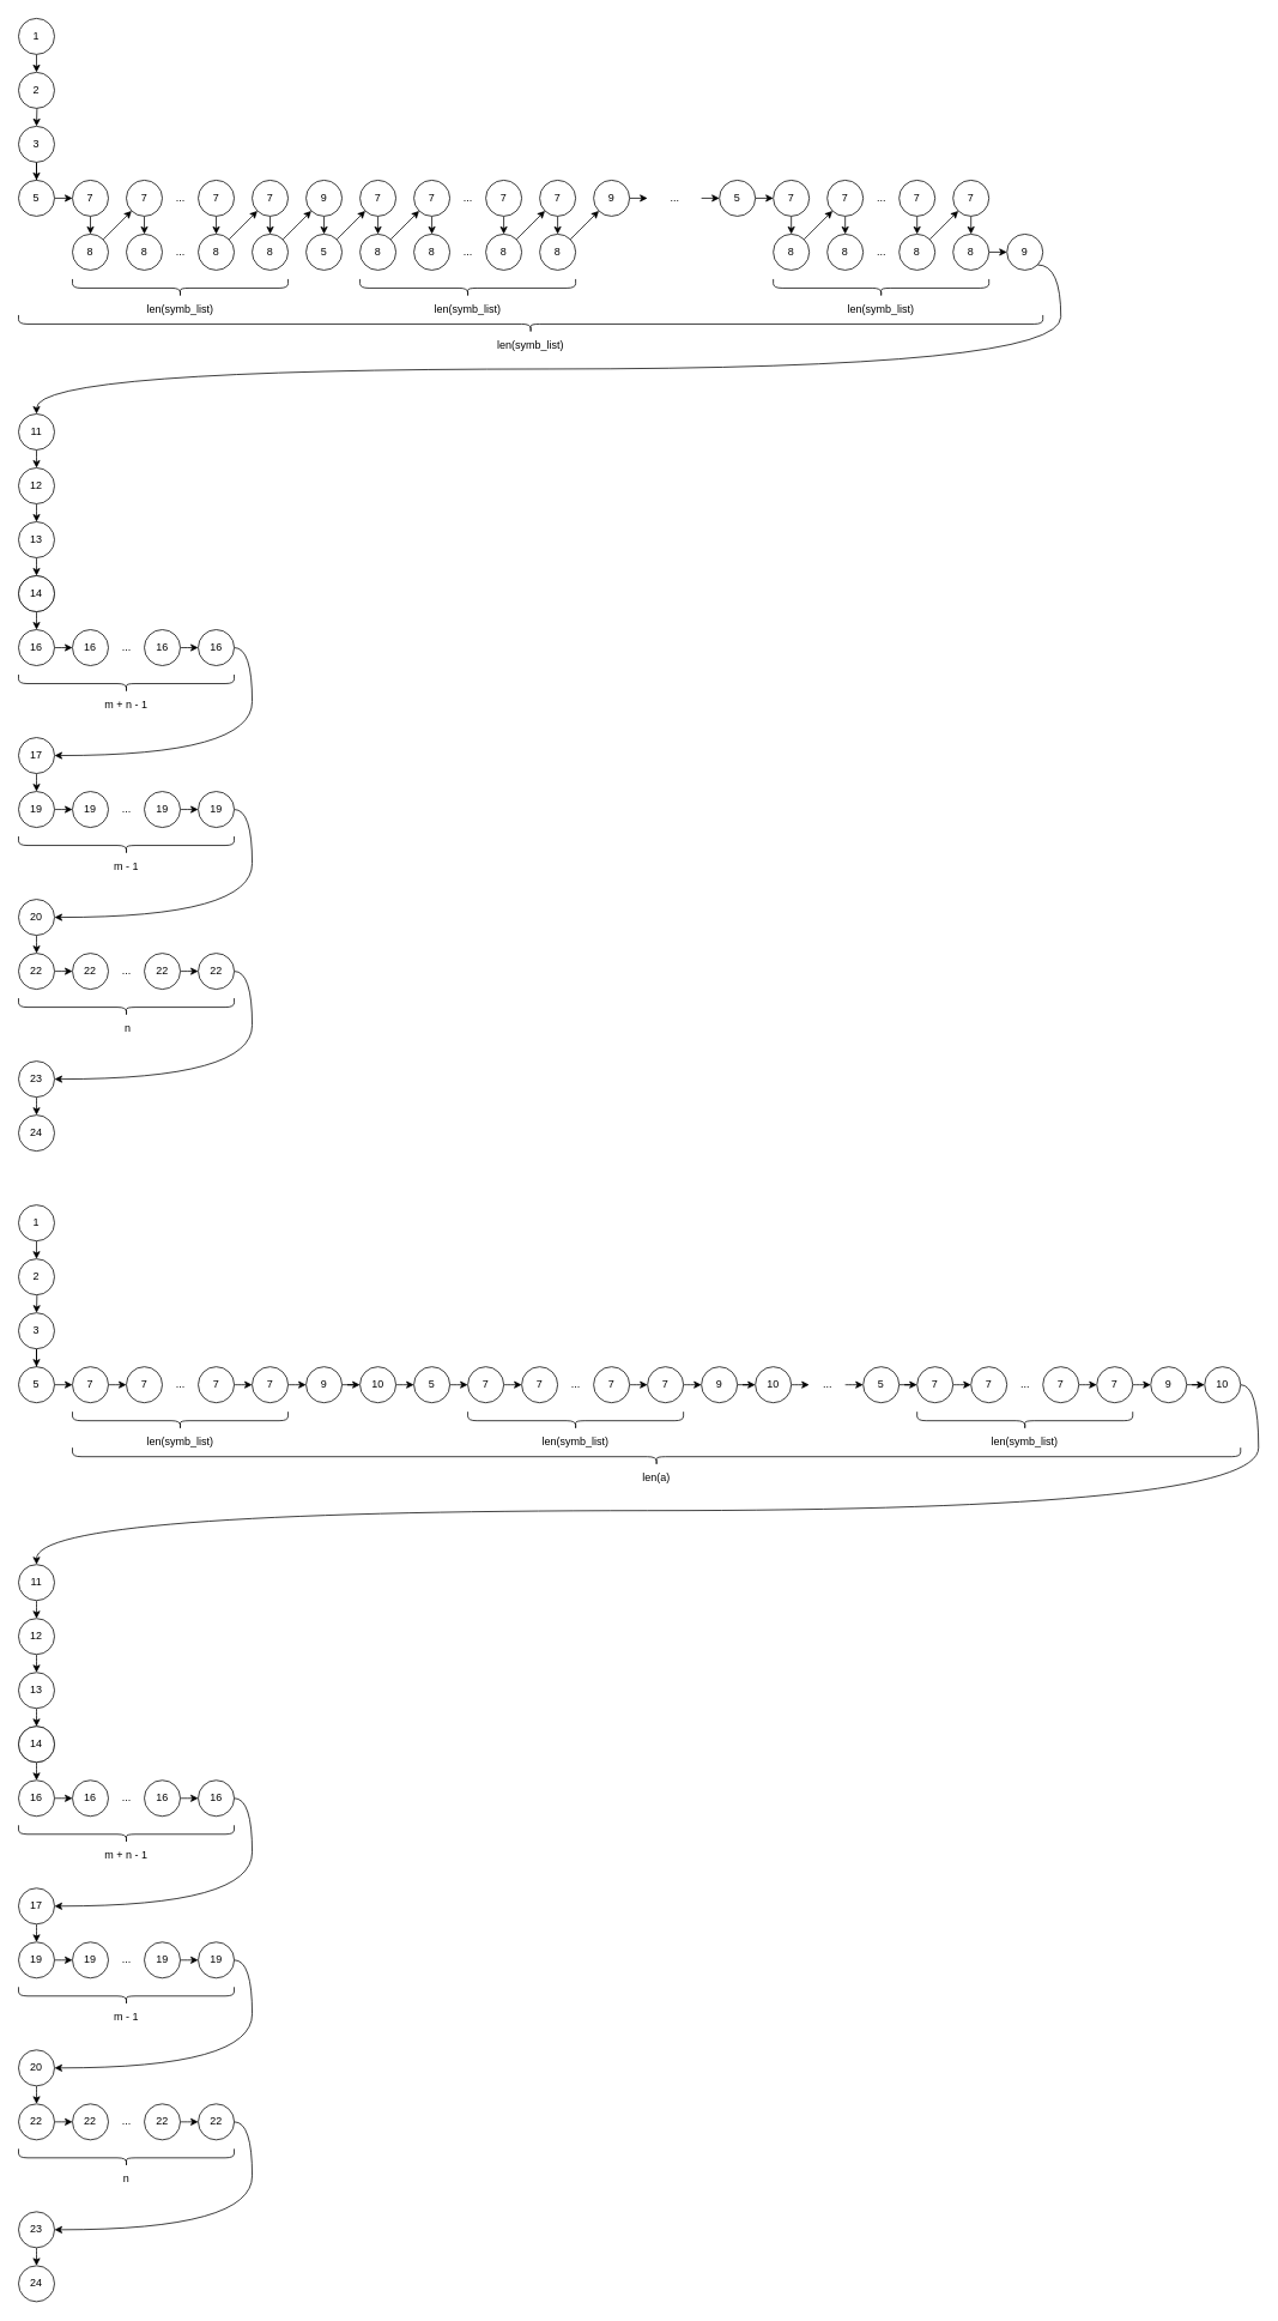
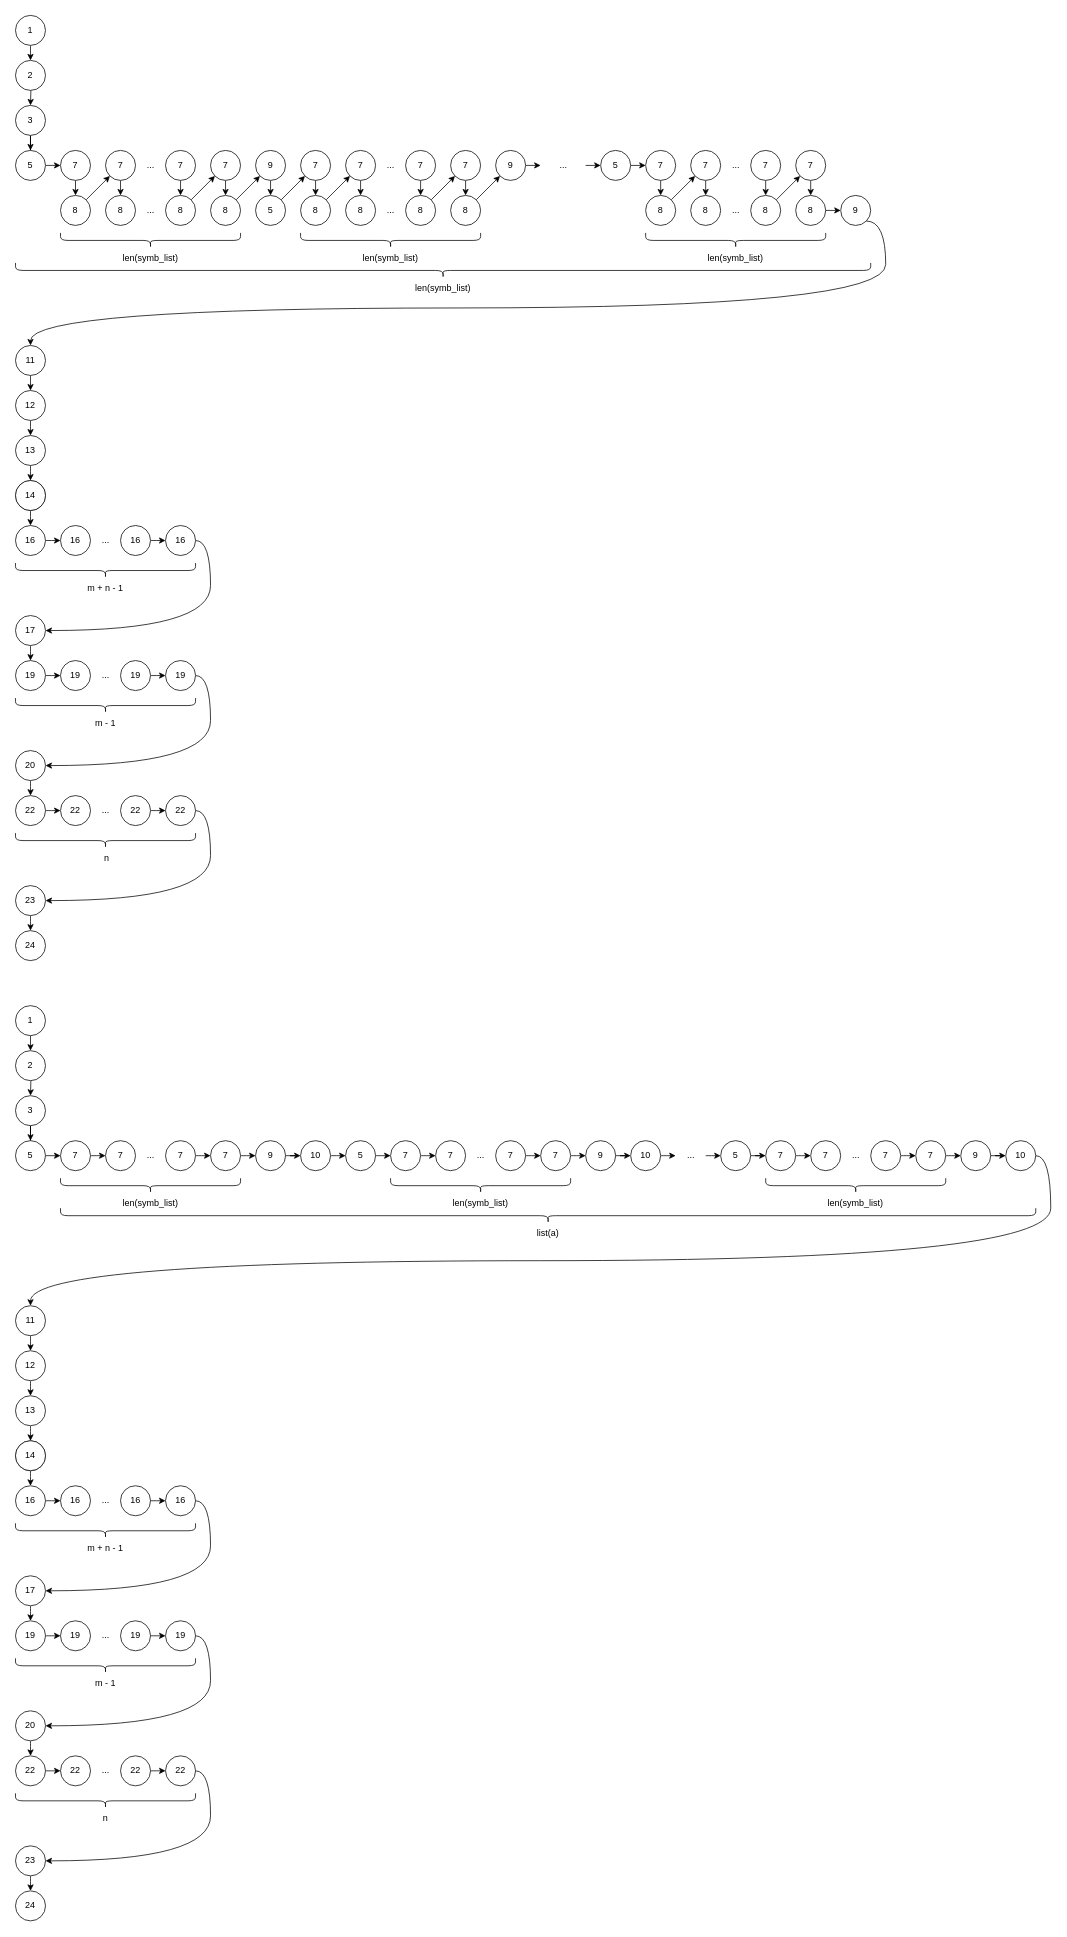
- <mxCell id="154" value="len(a)" style="shape=curlyBracket;whiteSpace=wrap;html=1;rounded=1;size=0.5;labelPosition=center;verticalLabelPosition=bottom;align=center;verticalAlign=top;direction=north;spacingBottom=0;" parent="1" vertex="1"><mxGeometry x="80" y="1610" width="1300" height="20" as="geometry" /></mxCell>
+ <mxCell id="154" value="list(a)" style="shape=curlyBracket;whiteSpace=wrap;html=1;rounded=1;size=0.5;labelPosition=center;verticalLabelPosition=bottom;align=center;verticalAlign=top;direction=north;spacingBottom=0;" parent="1" vertex="1"><mxGeometry x="80" y="1610" width="1300" height="20" as="geometry" /></mxCell>
